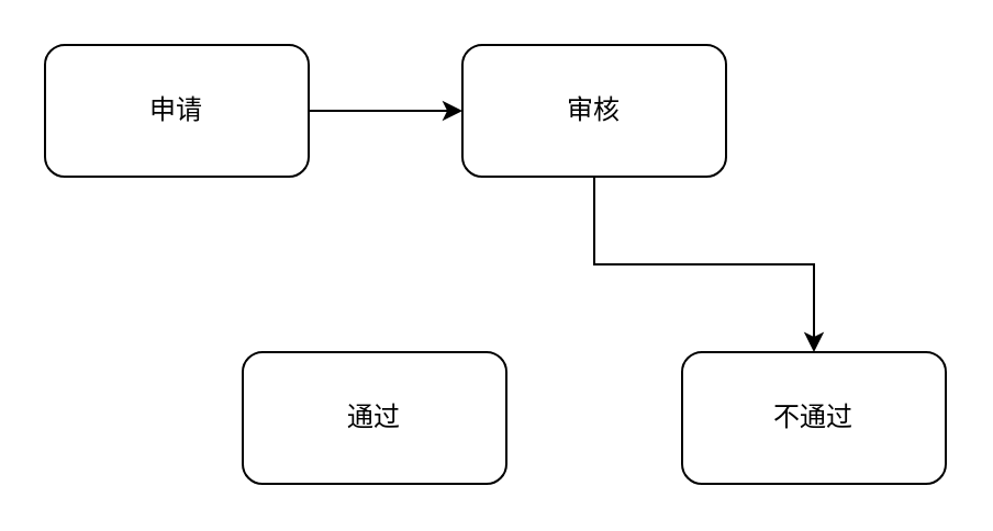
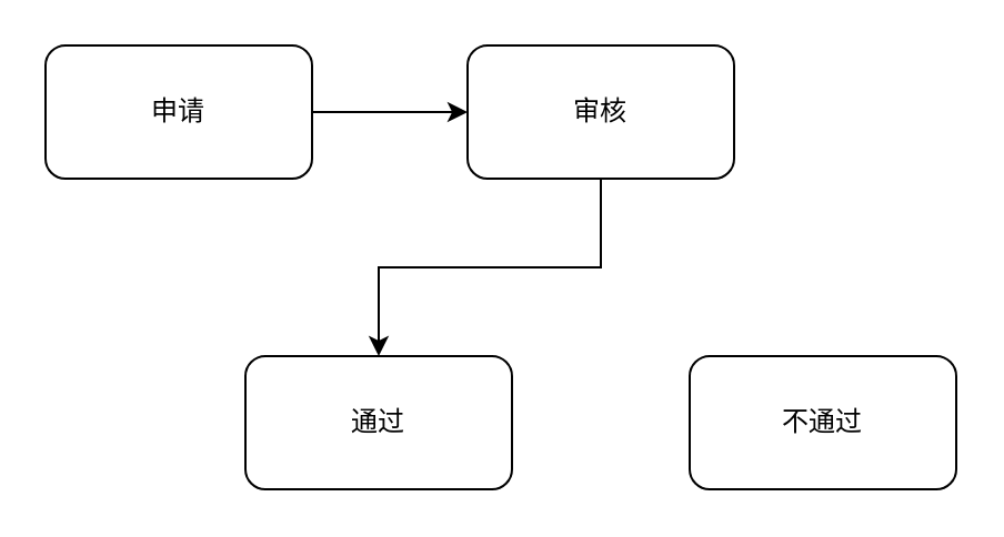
- <mxCell id="4" style="edgeStyle=orthogonalEdgeStyle;rounded=0;orthogonalLoop=1;jettySize=auto;html=1;exitX=0.5;exitY=1;exitDx=0;exitDy=0;" edge="1" parent="1" source="5" target="7"><mxGeometry relative="1" as="geometry" /></mxCell>
+ <mxCell id="4" style="edgeStyle=orthogonalEdgeStyle;rounded=0;orthogonalLoop=1;jettySize=auto;html=1;exitX=0.5;exitY=1;exitDx=0;exitDy=0;entryX=0.5;entryY=0;entryDx=0;entryDy=0;" edge="1" parent="1" source="5" target="6"><mxGeometry relative="1" as="geometry" /></mxCell>
